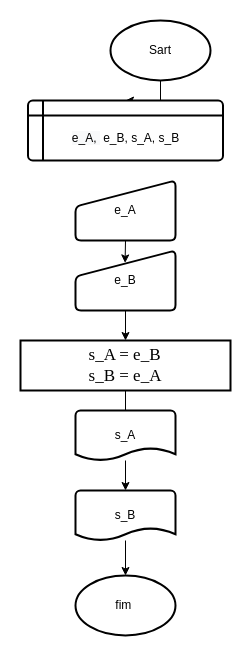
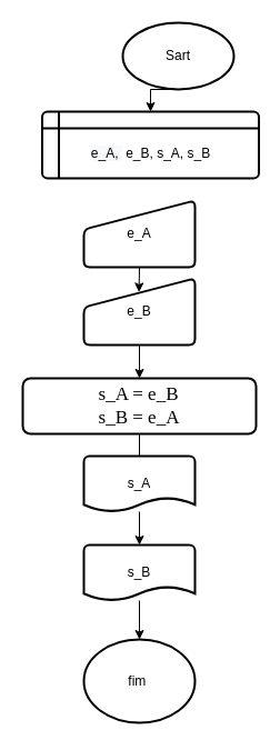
- <mxCell id="8" value="&lt;br&gt;&lt;span style=&quot;color: rgb(0 , 0 , 0) ; font-family: &amp;#34;helvetica&amp;#34; ; font-size: 12px ; font-style: normal ; font-weight: 400 ; letter-spacing: normal ; text-align: center ; text-indent: 0px ; text-transform: none ; word-spacing: 0px ; background-color: rgb(248 , 249 , 250) ; display: inline ; float: none&quot;&gt;&lt;font style=&quot;vertical-align: inherit&quot;&gt;&lt;font style=&quot;vertical-align: inherit&quot;&gt;&lt;font style=&quot;vertical-align: inherit&quot;&gt;&lt;font style=&quot;vertical-align: inherit&quot;&gt;&lt;font style=&quot;vertical-align: inherit&quot;&gt;&lt;font style=&quot;vertical-align: inherit&quot;&gt;&lt;font style=&quot;vertical-align: inherit&quot;&gt;&lt;font style=&quot;vertical-align: inherit&quot;&gt;&lt;font style=&quot;vertical-align: inherit&quot;&gt;&lt;font style=&quot;vertical-align: inherit&quot;&gt;e_A,&amp;nbsp;&lt;/font&gt;&lt;/font&gt;&lt;/font&gt;&lt;/font&gt;&lt;/font&gt;&lt;/font&gt;&lt;/font&gt;&lt;/font&gt;&lt;/font&gt;&lt;/font&gt;&lt;/span&gt;&lt;font style=&quot;vertical-align: inherit&quot;&gt;&lt;font style=&quot;vertical-align: inherit&quot;&gt;&lt;font style=&quot;vertical-align: inherit&quot;&gt;&lt;font style=&quot;vertical-align: inherit&quot;&gt; e_B, s_A, s_B&lt;/font&gt;&lt;/font&gt;&lt;/font&gt;&lt;/font&gt;" style="shape=internalStorage;whiteSpace=wrap;html=1;dx=15;dy=15;rounded=1;arcSize=8;strokeWidth=2;" vertex="1" parent="1"><mxGeometry x="27.5" y="100" width="195" height="60" as="geometry" /></mxCell>
+ <mxCell id="8" value="&lt;br&gt;&lt;span style=&quot;color: rgb(0 , 0 , 0) ; font-family: &amp;#34;helvetica&amp;#34; ; font-size: 12px ; font-style: normal ; font-weight: 400 ; letter-spacing: normal ; text-align: center ; text-indent: 0px ; text-transform: none ; word-spacing: 0px ; background-color: rgb(248 , 249 , 250) ; display: inline ; float: none&quot;&gt;&lt;font style=&quot;vertical-align: inherit&quot;&gt;&lt;font style=&quot;vertical-align: inherit&quot;&gt;&lt;font style=&quot;vertical-align: inherit&quot;&gt;&lt;font style=&quot;vertical-align: inherit&quot;&gt;&lt;font style=&quot;vertical-align: inherit&quot;&gt;&lt;font style=&quot;vertical-align: inherit&quot;&gt;&lt;font style=&quot;vertical-align: inherit&quot;&gt;&lt;font style=&quot;vertical-align: inherit&quot;&gt;&lt;font style=&quot;vertical-align: inherit&quot;&gt;&lt;font style=&quot;vertical-align: inherit&quot;&gt;e_A,&amp;nbsp;&lt;/font&gt;&lt;/font&gt;&lt;/font&gt;&lt;/font&gt;&lt;/font&gt;&lt;/font&gt;&lt;/font&gt;&lt;/font&gt;&lt;/font&gt;&lt;/font&gt;&lt;/span&gt;&lt;font style=&quot;vertical-align: inherit&quot;&gt;&lt;font style=&quot;vertical-align: inherit&quot;&gt;&lt;font style=&quot;vertical-align: inherit&quot;&gt;&lt;font style=&quot;vertical-align: inherit&quot;&gt; e_B, s_A, s_B&lt;/font&gt;&lt;/font&gt;&lt;/font&gt;&lt;/font&gt;" style="shape=internalStorage;whiteSpace=wrap;html=1;dx=15;dy=15;rounded=1;arcSize=8;strokeWidth=2;" vertex="1" parent="1"><mxGeometry x="37.5" y="100" width="195" height="60" as="geometry" /></mxCell>
- <mxCell id="10" value="&lt;p style=&quot;margin-top: 0pt ; margin-bottom: 0pt ; margin-left: 0in ; text-align: left ; direction: ltr ; unicode-bidi: embed ; word-break: normal ; font-size: 17px&quot;&gt;&lt;font style=&quot;font-size: 17px&quot;&gt;&lt;span style=&quot;font-family: &amp;#34;calibri&amp;#34;&quot;&gt;s&lt;/span&gt;&lt;span style=&quot;font-family: &amp;#34;calibri&amp;#34;&quot;&gt;_A&lt;/span&gt;&lt;span style=&quot;font-family: &amp;#34;calibri&amp;#34;&quot;&gt; = &lt;/span&gt;&lt;span style=&quot;font-family: &amp;#34;calibri&amp;#34;&quot;&gt;e_B&lt;/span&gt;&lt;/font&gt;&lt;/p&gt;&lt;p style=&quot;margin-top: 0pt ; margin-bottom: 0pt ; margin-left: 0in ; text-align: left ; direction: ltr ; unicode-bidi: embed ; word-break: normal ; font-size: 17px&quot;&gt;&lt;font style=&quot;font-size: 17px&quot;&gt;&lt;span style=&quot;font-family: &amp;#34;calibri&amp;#34;&quot;&gt;s&lt;/span&gt;&lt;span style=&quot;font-family: &amp;#34;calibri&amp;#34;&quot;&gt;_B&lt;/span&gt;&lt;span style=&quot;font-family: &amp;#34;calibri&amp;#34;&quot;&gt; = &lt;/span&gt;&lt;span style=&quot;font-family: &amp;#34;calibri&amp;#34;&quot;&gt;e_A&lt;/span&gt;&lt;/font&gt;&lt;/p&gt;" style="whiteSpace=wrap;html=1;absoluteArcSize=1;arcSize=14;strokeWidth=2;rounded=0;" vertex="1" parent="1"><mxGeometry x="20" y="340" width="210" height="50" as="geometry" /></mxCell>
+ <mxCell id="10" value="&lt;p style=&quot;margin-top: 0pt ; margin-bottom: 0pt ; margin-left: 0in ; text-align: left ; direction: ltr ; unicode-bidi: embed ; word-break: normal ; font-size: 17px&quot;&gt;&lt;font style=&quot;font-size: 17px&quot;&gt;&lt;span style=&quot;font-family: &amp;#34;calibri&amp;#34;&quot;&gt;s&lt;/span&gt;&lt;span style=&quot;font-family: &amp;#34;calibri&amp;#34;&quot;&gt;_A&lt;/span&gt;&lt;span style=&quot;font-family: &amp;#34;calibri&amp;#34;&quot;&gt; = &lt;/span&gt;&lt;span style=&quot;font-family: &amp;#34;calibri&amp;#34;&quot;&gt;e_B&lt;/span&gt;&lt;/font&gt;&lt;/p&gt;&lt;p style=&quot;margin-top: 0pt ; margin-bottom: 0pt ; margin-left: 0in ; text-align: left ; direction: ltr ; unicode-bidi: embed ; word-break: normal ; font-size: 17px&quot;&gt;&lt;font style=&quot;font-size: 17px&quot;&gt;&lt;span style=&quot;font-family: &amp;#34;calibri&amp;#34;&quot;&gt;s&lt;/span&gt;&lt;span style=&quot;font-family: &amp;#34;calibri&amp;#34;&quot;&gt;_B&lt;/span&gt;&lt;span style=&quot;font-family: &amp;#34;calibri&amp;#34;&quot;&gt; = &lt;/span&gt;&lt;span style=&quot;font-family: &amp;#34;calibri&amp;#34;&quot;&gt;e_A&lt;/span&gt;&lt;/font&gt;&lt;/p&gt;" style="rounded=1;whiteSpace=wrap;html=1;absoluteArcSize=1;arcSize=14;strokeWidth=2;" vertex="1" parent="1"><mxGeometry x="20" y="340" width="210" height="50" as="geometry" /></mxCell>
- <mxCell id="15" value="fim&amp;nbsp;" style="strokeWidth=2;html=1;shape=mxgraph.flowchart.start_1;whiteSpace=wrap;" vertex="1" parent="1"><mxGeometry x="75" y="575" width="100" height="60" as="geometry" /></mxCell>
+ <mxCell id="15" value="fim&amp;nbsp;" style="strokeWidth=2;html=1;shape=mxgraph.flowchart.start_1;whiteSpace=wrap;" vertex="1" parent="1"><mxGeometry x="75" y="575" width="100" height="75" as="geometry" /></mxCell>
